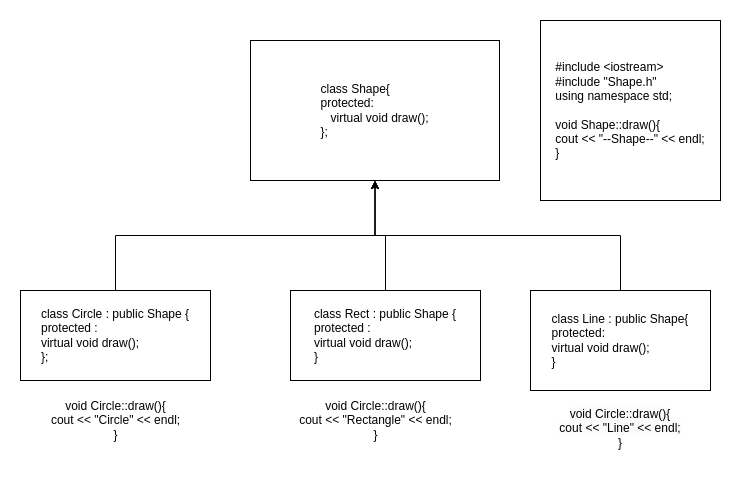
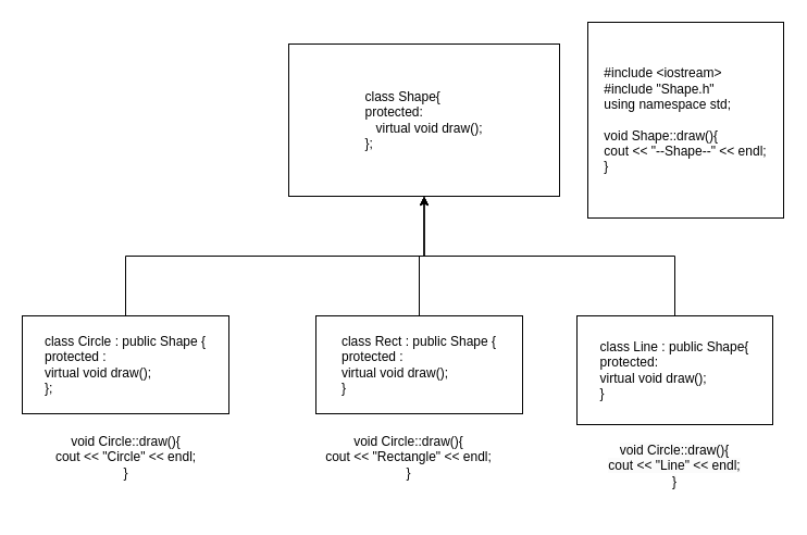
- <mxCell id="2" value="&lt;div style=&quot;text-align: left;&quot;&gt;&lt;span style=&quot;background-color: initial;&quot;&gt;class Shape{&lt;/span&gt;&lt;/div&gt;&lt;div style=&quot;text-align: left;&quot;&gt;&lt;span style=&quot;background-color: initial;&quot;&gt;protected:&lt;/span&gt;&lt;/div&gt;&lt;div style=&quot;text-align: left;&quot;&gt;&lt;span style=&quot;background-color: initial;&quot;&gt;&amp;nbsp; &amp;nbsp;virtual void draw();&lt;/span&gt;&lt;/div&gt;&lt;div style=&quot;text-align: left;&quot;&gt;&lt;span style=&quot;background-color: initial;&quot;&gt;};&lt;/span&gt;&lt;/div&gt;" style="whiteSpace=wrap;html=1;" parent="1" vertex="1"><mxGeometry x="250" y="40" width="249" height="140" as="geometry" /></mxCell>
+ <mxCell id="2" value="&lt;div style=&quot;text-align: left;&quot;&gt;&lt;span style=&quot;background-color: initial;&quot;&gt;class Shape{&lt;/span&gt;&lt;/div&gt;&lt;div style=&quot;text-align: left;&quot;&gt;&lt;span style=&quot;background-color: initial;&quot;&gt;protected:&lt;/span&gt;&lt;/div&gt;&lt;div style=&quot;text-align: left;&quot;&gt;&lt;span style=&quot;background-color: initial;&quot;&gt;&amp;nbsp; &amp;nbsp;virtual void draw();&lt;/span&gt;&lt;/div&gt;&lt;div style=&quot;text-align: left;&quot;&gt;&lt;span style=&quot;background-color: initial;&quot;&gt;};&lt;/span&gt;&lt;/div&gt;" style="whiteSpace=wrap;html=1;" parent="1" vertex="1"><mxGeometry x="265" y="40" width="249" height="140" as="geometry" /></mxCell>
